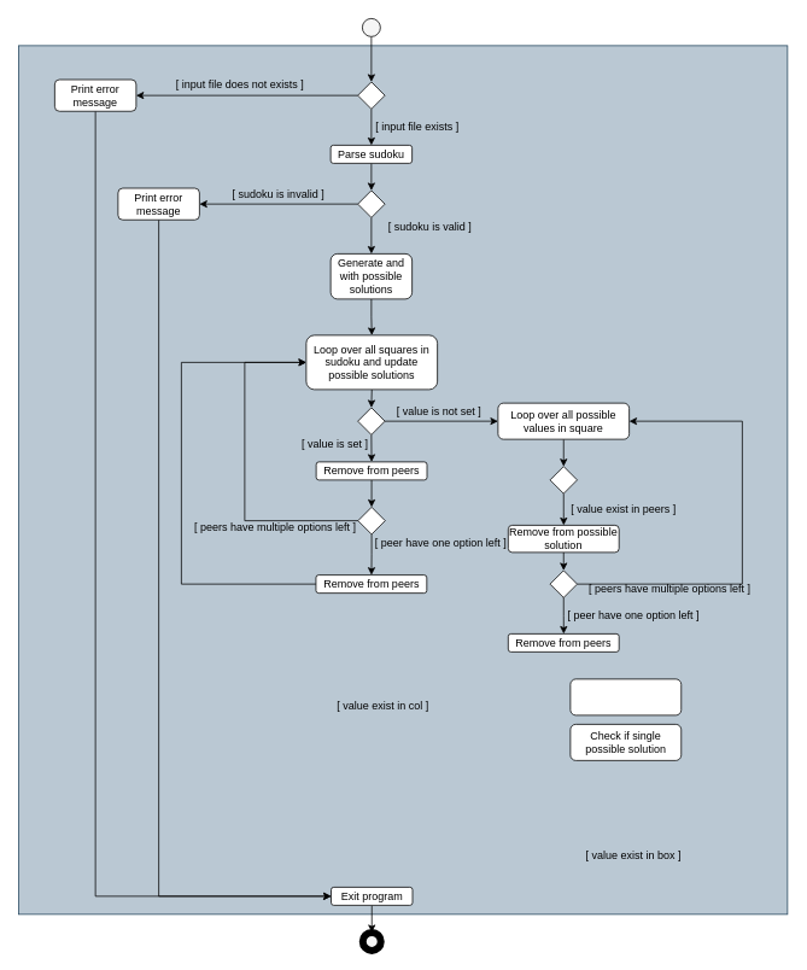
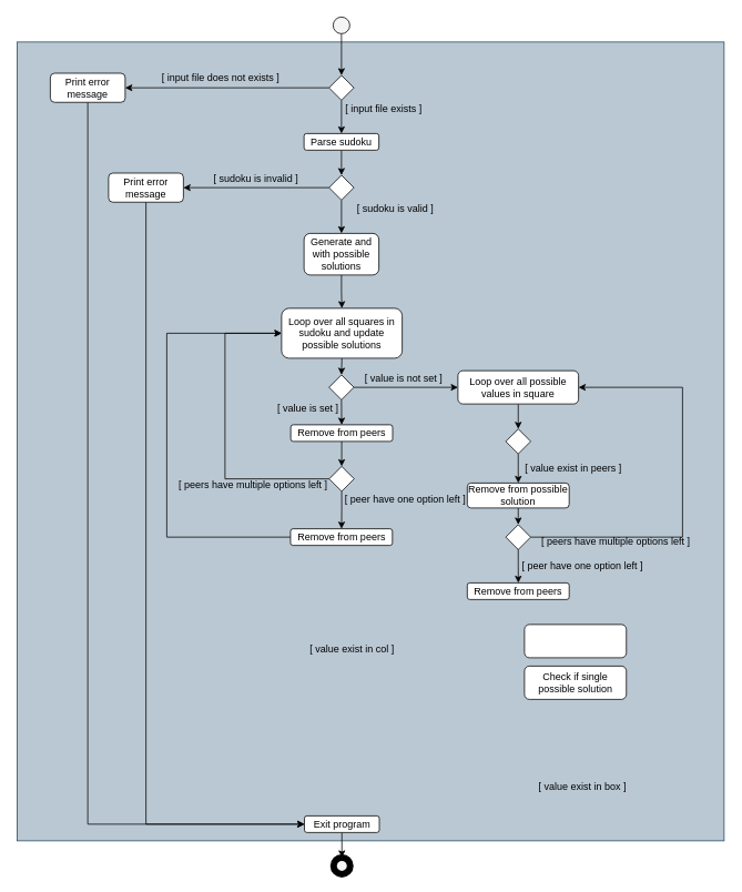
- <mxCell id="15" value="&lt;font color=&quot;#000000&quot;&gt;[ input file exists ]&lt;/font&gt;" style="text;html=1;strokeColor=none;fillColor=none;align=center;verticalAlign=middle;whiteSpace=wrap;rounded=0;glass=0;fontColor=#FFFFFF;" vertex="1" parent="1"><mxGeometry x="411" y="130" width="100" height="20" as="geometry" /></mxCell>
+ <mxCell id="15" value="&lt;font color=&quot;#000000&quot;&gt;[ input file exists ]&lt;/font&gt;" style="text;html=1;strokeColor=none;fillColor=none;align=center;verticalAlign=middle;whiteSpace=wrap;rounded=0;glass=0;fontColor=#FFFFFF;" vertex="1" parent="1"><mxGeometry x="411" y="120" width="100" height="20" as="geometry" /></mxCell>
